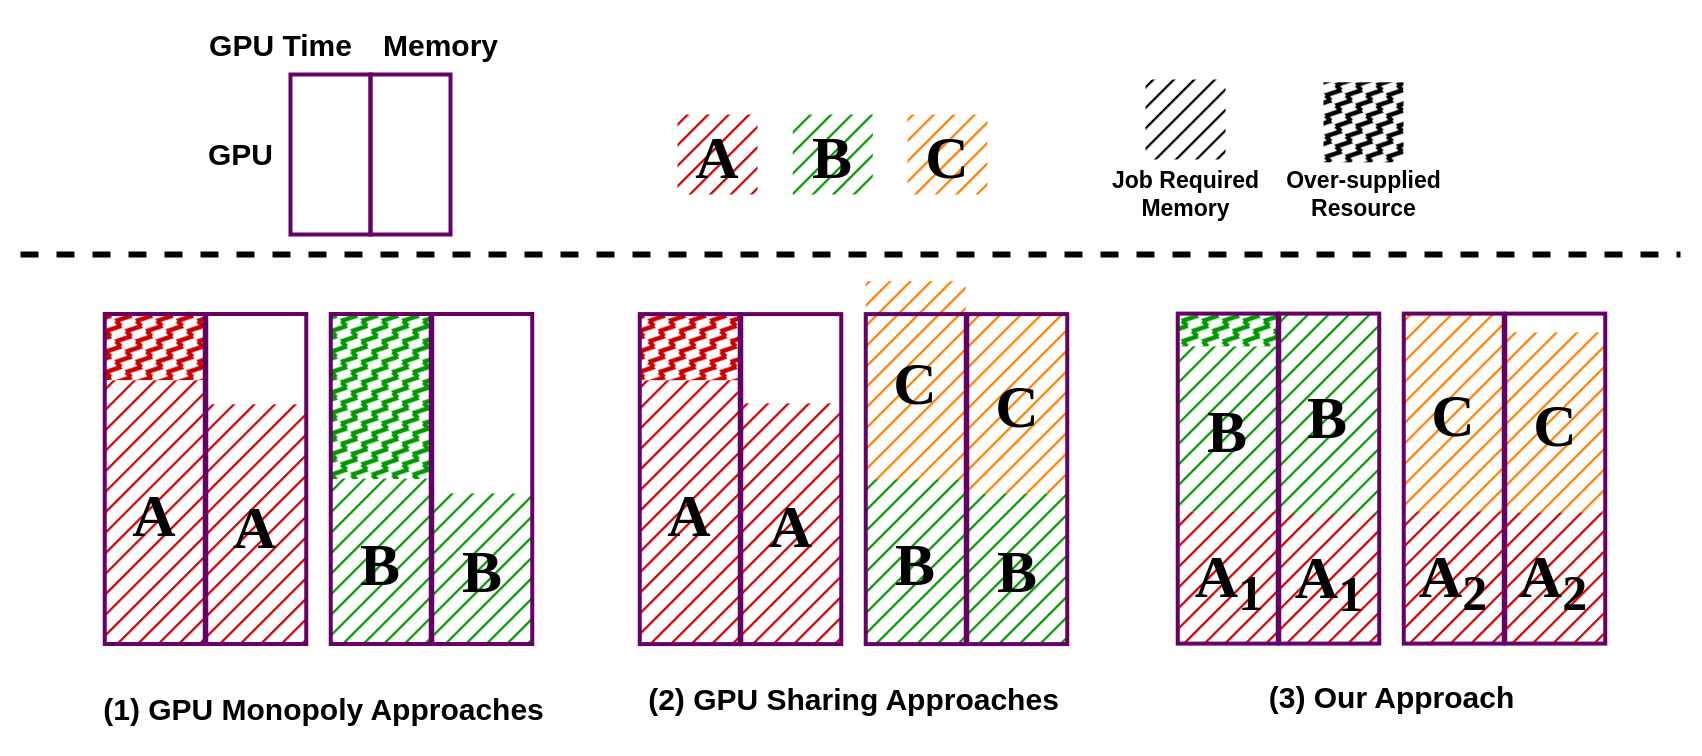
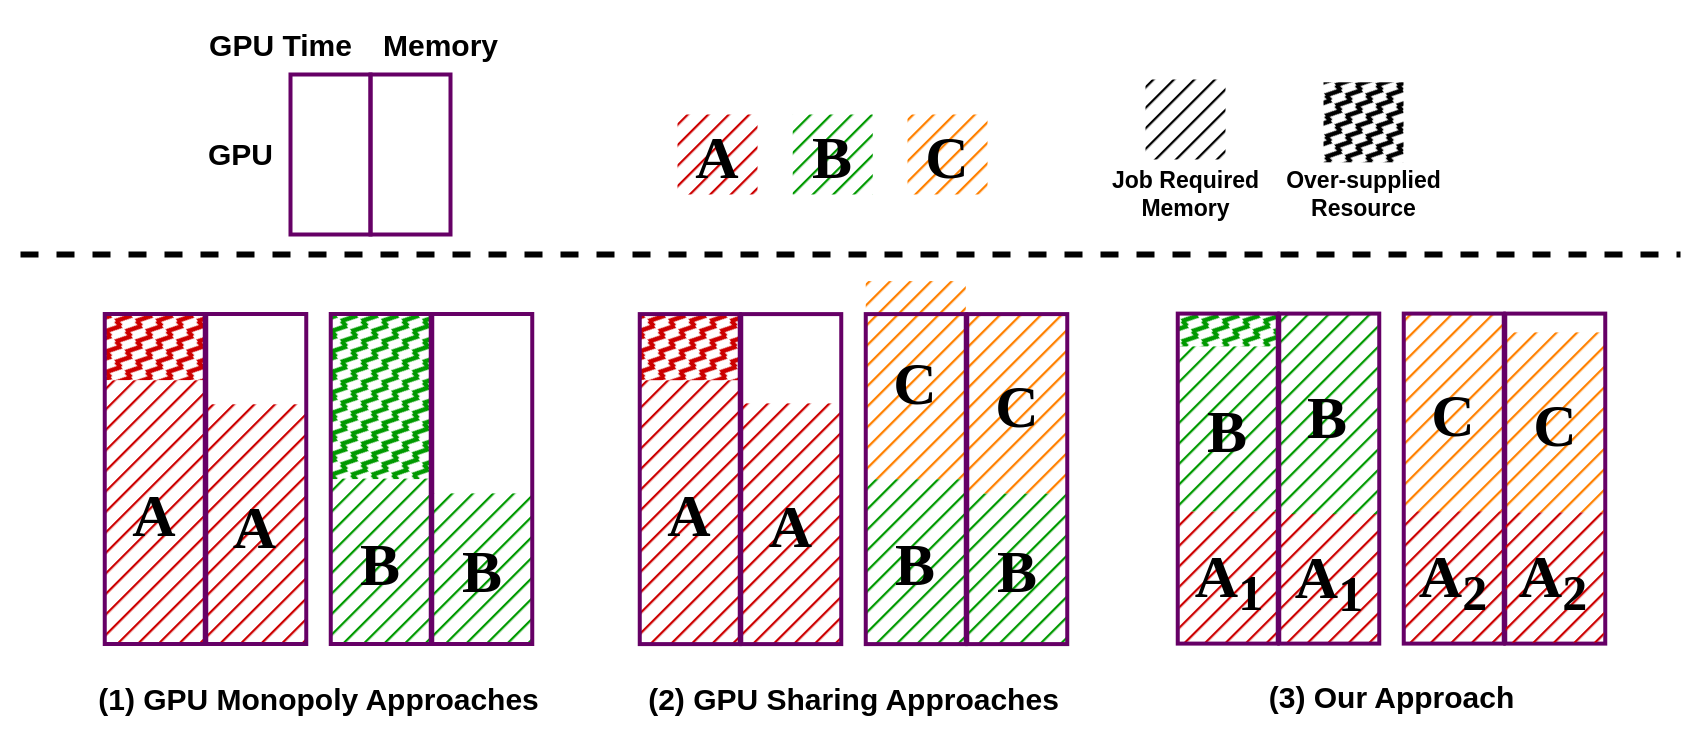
- <mxCell id="29" value="&lt;font style=&quot;font-size: 30px;&quot;&gt;(1) GPU Monopoly Approaches&lt;/font&gt;" style="text;html=1;align=center;verticalAlign=middle;resizable=0;points=[];autosize=1;strokeColor=none;fillColor=none;fontStyle=1;fontSize=60;" vertex="1" parent="1"><mxGeometry x="93" y="653.8" width="460" height="90" as="geometry" /></mxCell>
+ <mxCell id="29" value="&lt;font style=&quot;font-size: 30px;&quot;&gt;(1) GPU Monopoly Approaches&lt;/font&gt;" style="text;html=1;align=center;verticalAlign=middle;resizable=0;points=[];autosize=1;strokeColor=none;fillColor=none;fontStyle=1;fontSize=60;" vertex="1" parent="1"><mxGeometry x="88" y="643.8" width="460" height="90" as="geometry" /></mxCell>
